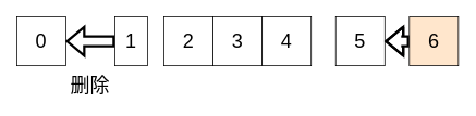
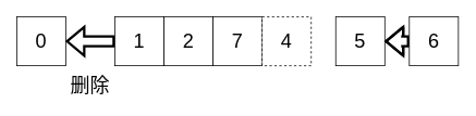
- <mxCell id="4" value="1" style="whiteSpace=wrap;html=1;aspect=fixed;fontSize=24;" vertex="1" parent="1"><mxGeometry x="140" y="20" width="40" height="60" as="geometry" /></mxCell>
+ <mxCell id="4" value="1" style="whiteSpace=wrap;html=1;aspect=fixed;fontSize=24;" vertex="1" parent="1"><mxGeometry x="140" y="20" width="60" height="60" as="geometry" /></mxCell>
- <mxCell id="6" value="3" style="whiteSpace=wrap;html=1;aspect=fixed;fontSize=24;" vertex="1" parent="1"><mxGeometry x="260" y="20" width="60" height="60" as="geometry" /></mxCell>
+ <mxCell id="6" value="7" style="whiteSpace=wrap;html=1;aspect=fixed;fontSize=24;" vertex="1" parent="1"><mxGeometry x="260" y="20" width="60" height="60" as="geometry" /></mxCell>
- <mxCell id="7" value="4" style="whiteSpace=wrap;html=1;aspect=fixed;fontSize=24;" vertex="1" parent="1"><mxGeometry x="320" y="20" width="60" height="60" as="geometry" /></mxCell>
+ <mxCell id="7" value="4" style="whiteSpace=wrap;html=1;aspect=fixed;fontSize=24;dashed=1;" vertex="1" parent="1"><mxGeometry x="320" y="20" width="60" height="60" as="geometry" /></mxCell>
- <mxCell id="10" value="6" style="whiteSpace=wrap;html=1;aspect=fixed;fontSize=24;fillColor=#ffe6cc;" vertex="1" parent="1"><mxGeometry x="500" y="20" width="60" height="60" as="geometry" /></mxCell>
+ <mxCell id="10" value="6" style="whiteSpace=wrap;html=1;aspect=fixed;fontSize=24;" vertex="1" parent="1"><mxGeometry x="500" y="20" width="60" height="60" as="geometry" /></mxCell>
